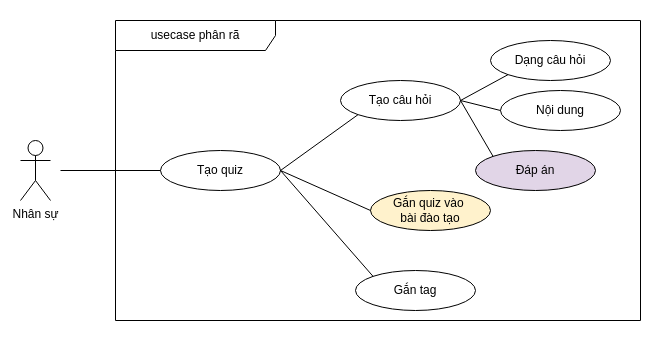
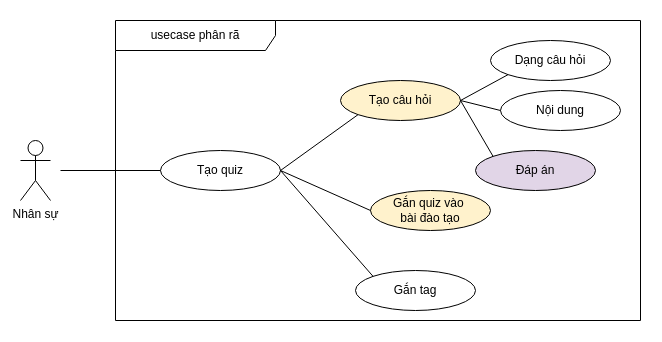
- <mxCell id="7" value="Tạo câu hỏi" style="ellipse;whiteSpace=wrap;html=1;" parent="2" vertex="1"><mxGeometry x="225" y="60" width="120" height="40" as="geometry" /></mxCell>
+ <mxCell id="7" value="Tạo câu hỏi" style="ellipse;whiteSpace=wrap;html=1;fillColor=#fff2cc;" parent="2" vertex="1"><mxGeometry x="225" y="60" width="120" height="40" as="geometry" /></mxCell>
